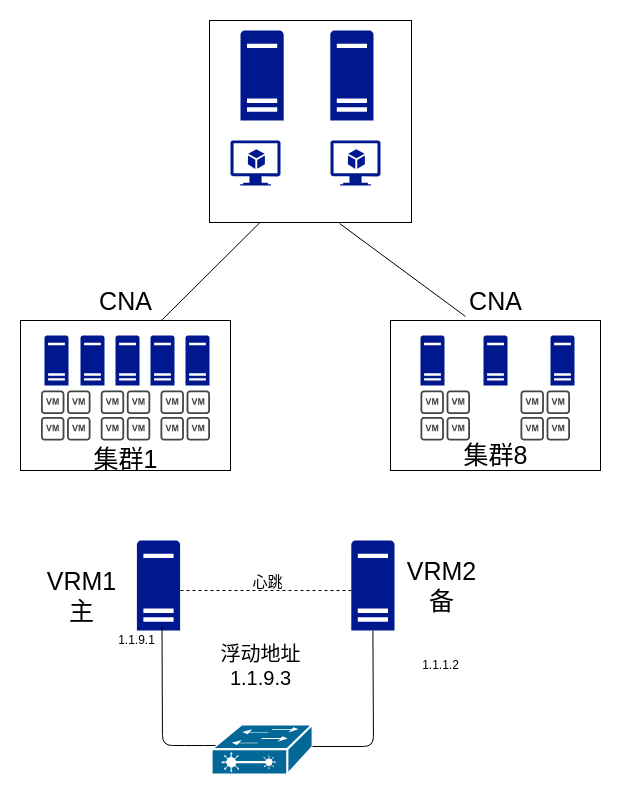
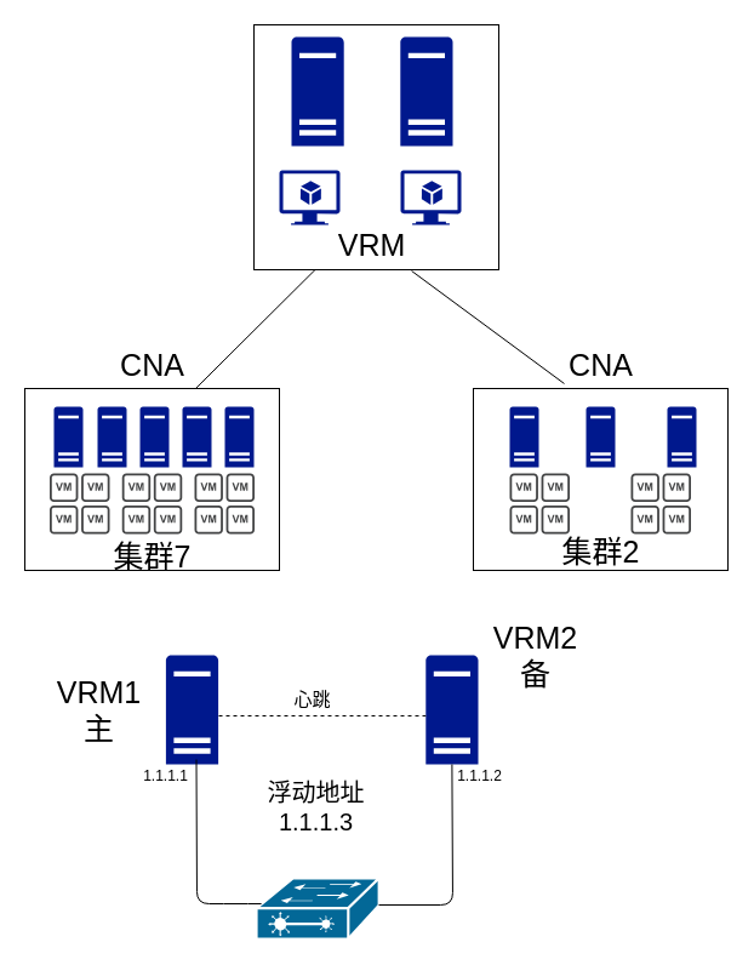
+ <mxCell id="7" value="&lt;font style=&quot;font-size: 25px&quot;&gt;VRM&lt;/font&gt;" style="text;html=1;resizable=0;autosize=1;align=center;verticalAlign=middle;points=[];fillColor=none;strokeColor=none;rounded=0;" parent="1" vertex="1"><mxGeometry x="271" y="191" width="70" height="20" as="geometry" /></mxCell>
- <mxCell id="21" value="&lt;span style=&quot;font-size: 25px&quot;&gt;集群8&lt;/span&gt;" style="text;html=1;resizable=0;autosize=1;align=center;verticalAlign=middle;points=[];fillColor=none;strokeColor=none;rounded=0;" parent="1" vertex="1"><mxGeometry x="455" y="444" width="80" height="20" as="geometry" /></mxCell>
+ <mxCell id="21" value="&lt;span style=&quot;font-size: 25px&quot;&gt;集群2&lt;/span&gt;" style="text;html=1;resizable=0;autosize=1;align=center;verticalAlign=middle;points=[];fillColor=none;strokeColor=none;rounded=0;" parent="1" vertex="1"><mxGeometry x="455" y="444" width="80" height="20" as="geometry" /></mxCell>
- <mxCell id="15" value="&lt;span style=&quot;font-size: 25px&quot;&gt;集群1&lt;/span&gt;" style="text;html=1;resizable=0;autosize=1;align=center;verticalAlign=middle;points=[];fillColor=none;strokeColor=none;rounded=0;" parent="1" vertex="1"><mxGeometry x="85" y="448" width="80" height="20" as="geometry" /></mxCell>
+ <mxCell id="15" value="&lt;span style=&quot;font-size: 25px&quot;&gt;集群7&lt;/span&gt;" style="text;html=1;resizable=0;autosize=1;align=center;verticalAlign=middle;points=[];fillColor=none;strokeColor=none;rounded=0;" parent="1" vertex="1"><mxGeometry x="85" y="448" width="80" height="20" as="geometry" /></mxCell>
- <mxCell id="40" value="&lt;font style=&quot;font-size: 15px&quot;&gt;心跳&lt;/font&gt;" style="text;html=1;align=center;verticalAlign=middle;resizable=0;points=[];autosize=1;" parent="1" vertex="1"><mxGeometry x="242" y="571" width="50" height="20" as="geometry" /></mxCell>
+ <mxCell id="40" value="&lt;font style=&quot;font-size: 15px&quot;&gt;心跳&lt;/font&gt;" style="text;html=1;align=center;verticalAlign=middle;resizable=0;points=[];autosize=1;" parent="1" vertex="1"><mxGeometry x="232" y="566" width="50" height="20" as="geometry" /></mxCell>
- <mxCell id="32" value="&lt;font style=&quot;font-size: 25px&quot;&gt;VRM2&lt;br&gt;备&lt;br&gt;&lt;/font&gt;" style="text;html=1;resizable=0;autosize=1;align=center;verticalAlign=middle;points=[];fillColor=none;strokeColor=none;rounded=0;" parent="1" vertex="1"><mxGeometry x="401" y="565" width="80" height="40" as="geometry" /></mxCell>
+ <mxCell id="32" value="&lt;font style=&quot;font-size: 25px&quot;&gt;VRM2&lt;br&gt;备&lt;br&gt;&lt;/font&gt;" style="text;html=1;resizable=0;autosize=1;align=center;verticalAlign=middle;points=[];fillColor=none;strokeColor=none;rounded=0;" parent="1" vertex="1"><mxGeometry x="401" y="520" width="80" height="40" as="geometry" /></mxCell>
- <mxCell id="31" value="&lt;font style=&quot;font-size: 25px&quot;&gt;VRM1&lt;br&gt;主&lt;br&gt;&lt;/font&gt;" style="text;html=1;resizable=0;autosize=1;align=center;verticalAlign=middle;points=[];fillColor=none;strokeColor=none;rounded=0;" parent="1" vertex="1"><mxGeometry x="41" y="575" width="80" height="40" as="geometry" /></mxCell>
+ <mxCell id="31" value="&lt;font style=&quot;font-size: 25px&quot;&gt;VRM1&lt;br&gt;主&lt;br&gt;&lt;/font&gt;" style="text;html=1;resizable=0;autosize=1;align=center;verticalAlign=middle;points=[];fillColor=none;strokeColor=none;rounded=0;" parent="1" vertex="1"><mxGeometry x="41" y="565" width="80" height="40" as="geometry" /></mxCell>
- <mxCell id="34" value="1.1.9.1" style="text;html=1;align=center;verticalAlign=middle;resizable=0;points=[];autosize=1;" parent="1" vertex="1"><mxGeometry x="110.75" y="630" width="50" height="20" as="geometry" /></mxCell>
+ <mxCell id="34" value="1.1.1.1" style="text;html=1;align=center;verticalAlign=middle;resizable=0;points=[];autosize=1;" parent="1" vertex="1"><mxGeometry x="110.75" y="630" width="50" height="20" as="geometry" /></mxCell>
- <mxCell id="38" value="&lt;font style=&quot;font-size: 20px&quot;&gt;浮动地址&lt;br&gt;1.1.9.3&lt;/font&gt;" style="text;html=1;align=center;verticalAlign=middle;resizable=0;points=[];autosize=1;" parent="1" vertex="1"><mxGeometry x="210" y="645" width="100" height="40" as="geometry" /></mxCell>
+ <mxCell id="38" value="&lt;font style=&quot;font-size: 20px&quot;&gt;浮动地址&lt;br&gt;1.1.1.3&lt;/font&gt;" style="text;html=1;align=center;verticalAlign=middle;resizable=0;points=[];autosize=1;" parent="1" vertex="1"><mxGeometry x="210" y="645" width="100" height="40" as="geometry" /></mxCell>
- <mxCell id="37" value="1.1.1.2" style="text;html=1;align=center;verticalAlign=middle;resizable=0;points=[];autosize=1;" parent="1" vertex="1"><mxGeometry x="415" y="655" width="50" height="20" as="geometry" /></mxCell>
+ <mxCell id="37" value="1.1.1.2" style="text;html=1;align=center;verticalAlign=middle;resizable=0;points=[];autosize=1;" parent="1" vertex="1"><mxGeometry x="370" y="630" width="50" height="20" as="geometry" /></mxCell>
